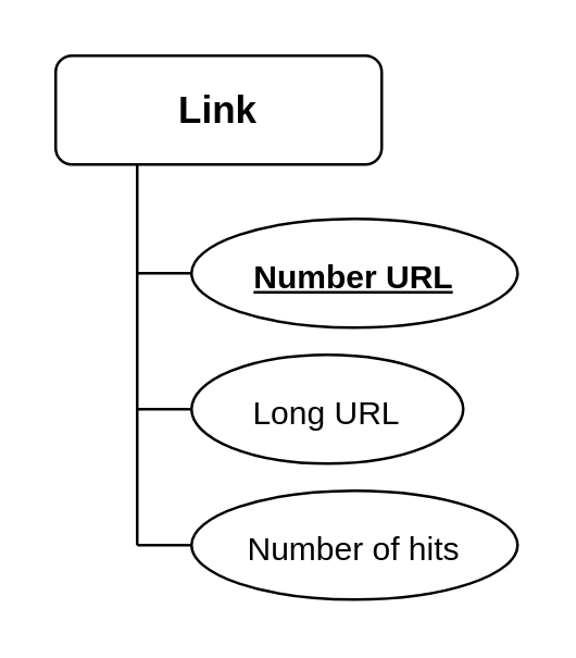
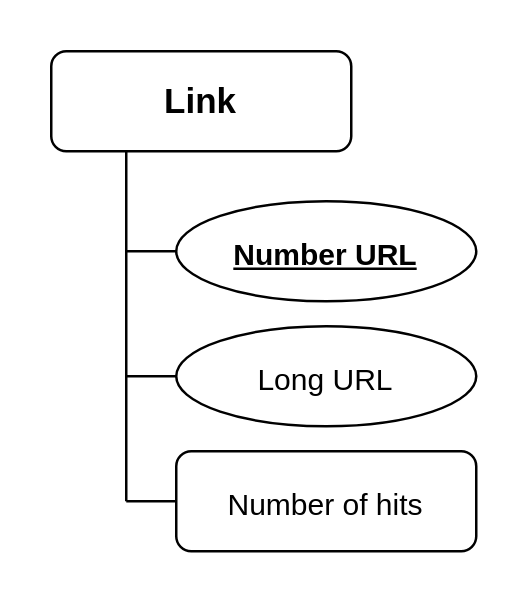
- <mxCell id="5" value="&lt;font style=&quot;font-size: 12px&quot;&gt;Long URL&lt;/font&gt;" style="ellipse;whiteSpace=wrap;html=1;fontSize=16;fontColor=default;strokeColor=default;fillColor=default;container=0;" parent="2" vertex="1"><mxGeometry x="50" y="110" width="100" height="40" as="geometry" /></mxCell>
+ <mxCell id="5" value="&lt;font style=&quot;font-size: 12px&quot;&gt;Long URL&lt;/font&gt;" style="ellipse;whiteSpace=wrap;html=1;fontSize=16;fontColor=default;strokeColor=default;fillColor=default;container=0;" parent="2" vertex="1"><mxGeometry x="50" y="110" width="120" height="40" as="geometry" /></mxCell>
- <mxCell id="6" value="&lt;font style=&quot;font-size: 12px&quot;&gt;Number of hits&lt;/font&gt;" style="ellipse;whiteSpace=wrap;html=1;fontSize=16;fontColor=default;strokeColor=default;fillColor=default;container=0;" parent="2" vertex="1"><mxGeometry x="50" y="160" width="120" height="40" as="geometry" /></mxCell>
+ <mxCell id="6" value="&lt;font style=&quot;font-size: 12px&quot;&gt;Number of hits&lt;/font&gt;" style="whiteSpace=wrap;html=1;fontSize=16;fontColor=default;strokeColor=default;fillColor=default;container=0;rounded=1;" parent="2" vertex="1"><mxGeometry x="50" y="160" width="120" height="40" as="geometry" /></mxCell>
